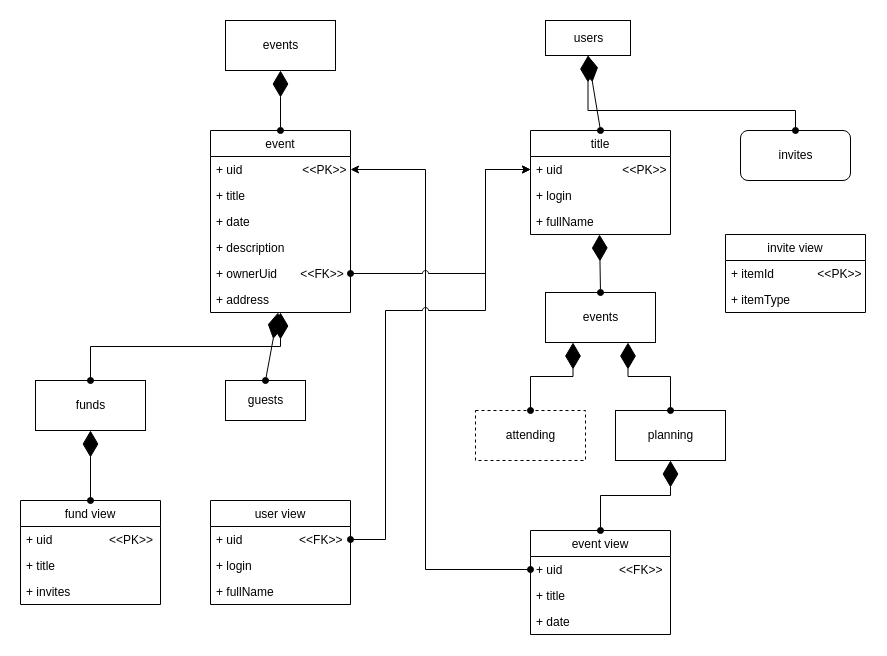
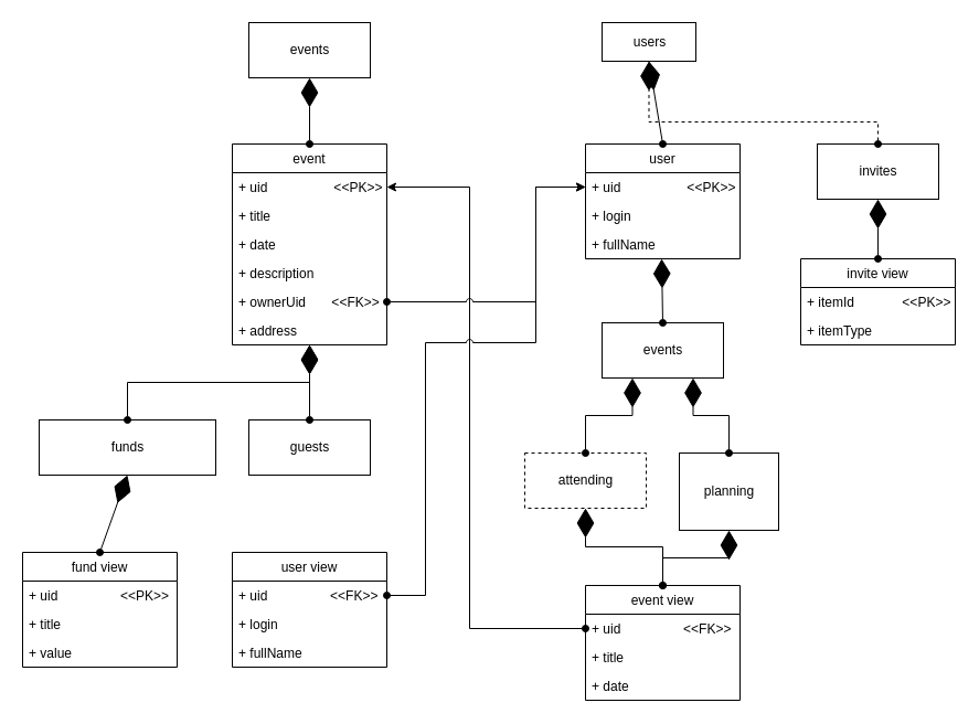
- <mxCell id="40" value="" style="endArrow=diamondThin;endFill=1;endSize=24;html=1;rounded=0;exitX=0.5;exitY=0;exitDx=0;exitDy=0;entryX=0.5;entryY=1;entryDx=0;entryDy=0;edgeStyle=elbowEdgeStyle;elbow=vertical;startArrow=oval;startFill=1;" parent="1" source="27" target="9" edge="1"><mxGeometry width="160" relative="1" as="geometry"><mxPoint x="300" y="400" as="sourcePoint" /><mxPoint x="300" y="332" as="targetPoint" /><Array as="points"><mxPoint x="695" y="110" /></Array></mxGeometry></mxCell>
+ <mxCell id="40" value="" style="endArrow=diamondThin;endFill=1;endSize=24;html=1;rounded=0;exitX=0.5;exitY=0;exitDx=0;exitDy=0;entryX=0.5;entryY=1;entryDx=0;entryDy=0;edgeStyle=elbowEdgeStyle;elbow=vertical;startArrow=oval;startFill=1;dashed=1;" parent="1" source="27" target="9" edge="1"><mxGeometry width="160" relative="1" as="geometry"><mxPoint x="300" y="400" as="sourcePoint" /><mxPoint x="300" y="332" as="targetPoint" /><Array as="points"><mxPoint x="695" y="110" /></Array></mxGeometry></mxCell>
- <mxCell id="5" value="title" style="swimlane;fontStyle=0;childLayout=stackLayout;horizontal=1;startSize=26;fillColor=none;horizontalStack=0;resizeParent=1;resizeParentMax=0;resizeLast=0;collapsible=1;marginBottom=0;" parent="1" vertex="1"><mxGeometry x="530" y="130" width="140" height="104" as="geometry" /></mxCell>
+ <mxCell id="5" value="user" style="swimlane;fontStyle=0;childLayout=stackLayout;horizontal=1;startSize=26;fillColor=none;horizontalStack=0;resizeParent=1;resizeParentMax=0;resizeLast=0;collapsible=1;marginBottom=0;" parent="1" vertex="1"><mxGeometry x="530" y="130" width="140" height="104" as="geometry" /></mxCell>
- <mxCell id="27" value="invites" style="html=1;rounded=1;" parent="1" vertex="1"><mxGeometry x="740" y="130" width="110" height="50" as="geometry" /></mxCell>
+ <mxCell id="27" value="invites" style="html=1;" parent="1" vertex="1"><mxGeometry x="740" y="130" width="110" height="50" as="geometry" /></mxCell>
+ <mxCell id="41" value="" style="endArrow=diamondThin;endFill=1;endSize=24;html=1;rounded=0;entryX=0.5;entryY=1;entryDx=0;entryDy=0;exitX=0.5;exitY=0;exitDx=0;exitDy=0;startArrow=oval;startFill=1;" parent="1" source="2" target="27" edge="1"><mxGeometry width="160" relative="1" as="geometry"><mxPoint x="680" y="390" as="sourcePoint" /><mxPoint x="637.5" y="352" as="targetPoint" /></mxGeometry></mxCell>
- <mxCell id="26" value="guests" style="html=1;" parent="1" vertex="1"><mxGeometry x="225" y="380" width="80" height="40" as="geometry" /></mxCell>
+ <mxCell id="26" value="guests" style="html=1;" parent="1" vertex="1"><mxGeometry x="225" y="380" width="110" height="50" as="geometry" /></mxCell>
- <mxCell id="44" value="funds" style="html=1;" vertex="1" parent="1"><mxGeometry x="35" y="380" width="110" height="50" as="geometry" /></mxCell>
+ <mxCell id="44" value="funds" style="html=1;" vertex="1" parent="1"><mxGeometry x="35" y="380" width="160" height="50" as="geometry" /></mxCell>
- <mxCell id="13" value="planning" style="html=1;" parent="1" vertex="1"><mxGeometry x="615" y="410" width="110" height="50" as="geometry" /></mxCell>
+ <mxCell id="13" value="planning" style="html=1;" parent="1" vertex="1"><mxGeometry x="615" y="410" width="90" height="70" as="geometry" /></mxCell>
+ <mxCell id="31" value="" style="endArrow=diamondThin;endFill=1;endSize=24;html=1;rounded=0;entryX=0.5;entryY=1;entryDx=0;entryDy=0;exitX=0.5;exitY=0;exitDx=0;exitDy=0;edgeStyle=elbowEdgeStyle;elbow=vertical;startArrow=oval;startFill=1;" parent="1" source="14" target="11" edge="1"><mxGeometry width="160" relative="1" as="geometry"><mxPoint x="500" y="430" as="sourcePoint" /><mxPoint x="565" y="392" as="targetPoint" /></mxGeometry></mxCell>
- <mxCell id="49" value="+ invites" style="text;strokeColor=none;fillColor=none;align=left;verticalAlign=top;spacingLeft=4;spacingRight=4;overflow=hidden;rotatable=0;points=[[0,0.5],[1,0.5]];portConstraint=eastwest;" vertex="1" parent="46"><mxGeometry y="78" width="140" height="26" as="geometry" /></mxCell>
+ <mxCell id="49" value="+ value" style="text;strokeColor=none;fillColor=none;align=left;verticalAlign=top;spacingLeft=4;spacingRight=4;overflow=hidden;rotatable=0;points=[[0,0.5],[1,0.5]];portConstraint=eastwest;" vertex="1" parent="46"><mxGeometry y="78" width="140" height="26" as="geometry" /></mxCell>
